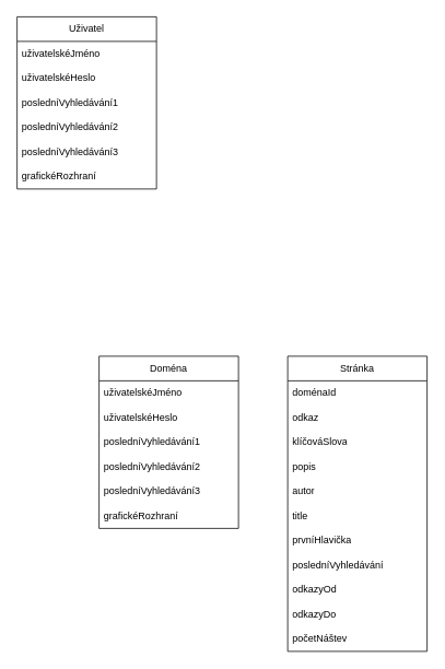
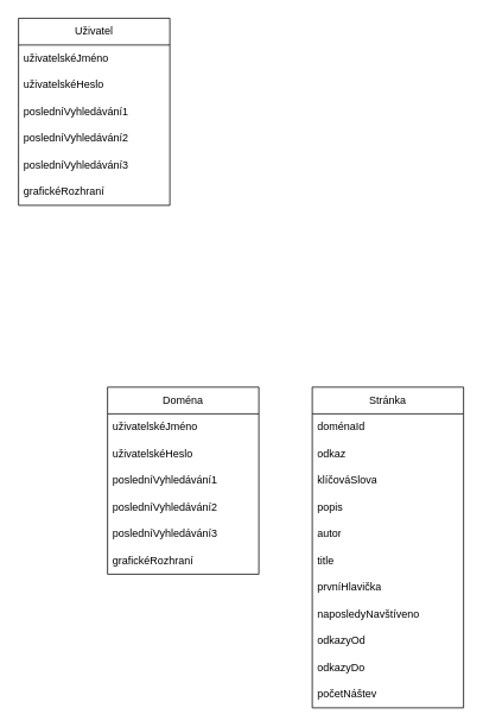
- <mxCell id="24" value="posledníVyhledávání" style="text;strokeColor=none;fillColor=none;align=left;verticalAlign=middle;spacingLeft=4;spacingRight=4;overflow=hidden;points=[[0,0.5],[1,0.5]];portConstraint=eastwest;rotatable=0;whiteSpace=wrap;html=1;" vertex="1" parent="16"><mxGeometry y="240" width="170" height="30" as="geometry" /></mxCell>
+ <mxCell id="24" value="naposledyNavštíveno" style="text;strokeColor=none;fillColor=none;align=left;verticalAlign=middle;spacingLeft=4;spacingRight=4;overflow=hidden;points=[[0,0.5],[1,0.5]];portConstraint=eastwest;rotatable=0;whiteSpace=wrap;html=1;" vertex="1" parent="16"><mxGeometry y="240" width="170" height="30" as="geometry" /></mxCell>
